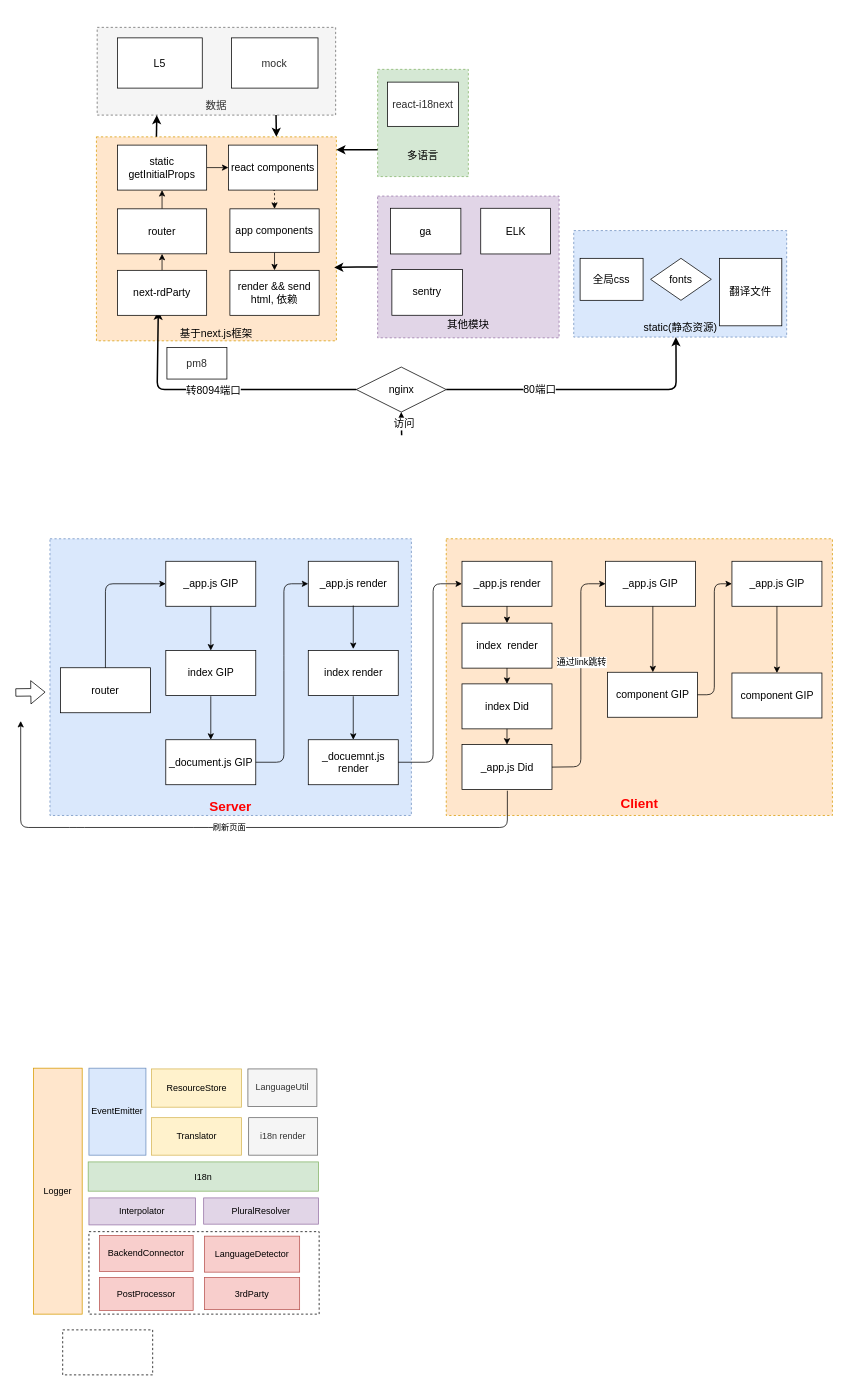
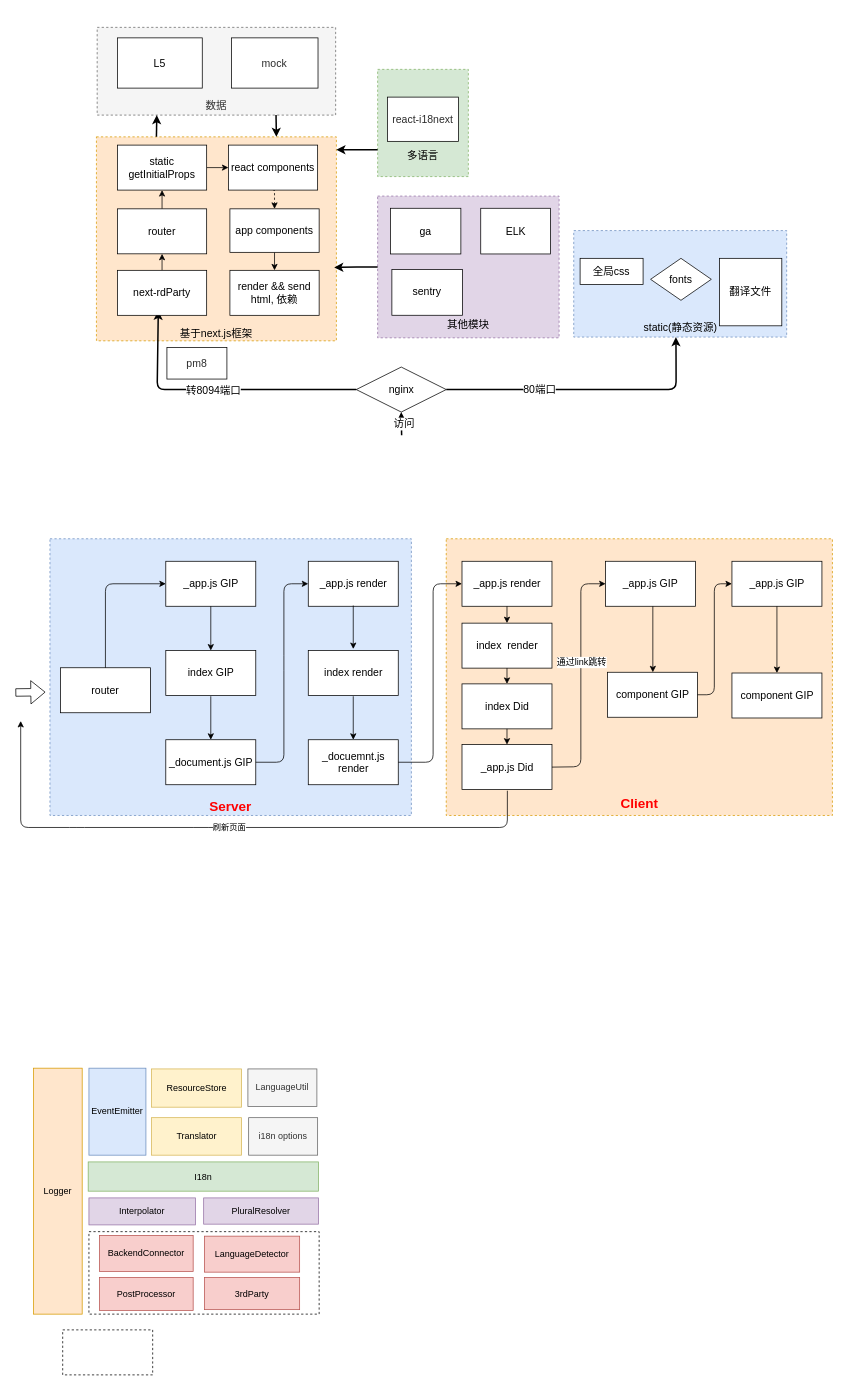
- <mxCell id="81" value="&lt;font color=&quot;#2b2b2b&quot;&gt;&lt;span style=&quot;font-size: 14px ; white-space: pre-wrap ; background-color: rgb(255 , 255 , 255)&quot;&gt;react-i18next&lt;/span&gt;&lt;/font&gt;" style="rounded=0;whiteSpace=wrap;html=1;" parent="79" vertex="1"><mxGeometry x="13" y="17" width="95" height="59" as="geometry" /></mxCell>
+ <mxCell id="81" value="&lt;font color=&quot;#2b2b2b&quot;&gt;&lt;span style=&quot;font-size: 14px ; white-space: pre-wrap ; background-color: rgb(255 , 255 , 255)&quot;&gt;react-i18next&lt;/span&gt;&lt;/font&gt;" style="rounded=0;whiteSpace=wrap;html=1;" parent="79" vertex="1"><mxGeometry x="13" y="37" width="95" height="59" as="geometry" /></mxCell>
- <mxCell id="8" value="&lt;font style=&quot;font-size: 14px&quot;&gt;全局css&lt;/font&gt;" style="rounded=0;whiteSpace=wrap;html=1;" parent="1" vertex="1"><mxGeometry x="773" y="344" width="84" height="56" as="geometry" /></mxCell>
+ <mxCell id="8" value="&lt;font style=&quot;font-size: 14px&quot;&gt;全局css&lt;/font&gt;" style="rounded=0;whiteSpace=wrap;html=1;" parent="1" vertex="1"><mxGeometry x="773" y="344" width="84" height="35" as="geometry" /></mxCell>
- <mxCell id="54" value="i18n render" style="rounded=0;whiteSpace=wrap;html=1;fillColor=#f5f5f5;strokeColor=#666666;fontColor=#333333;" parent="1" vertex="1"><mxGeometry x="331" y="1490" width="92" height="50" as="geometry" /></mxCell>
+ <mxCell id="54" value="i18n options" style="rounded=0;whiteSpace=wrap;html=1;fillColor=#f5f5f5;strokeColor=#666666;fontColor=#333333;" parent="1" vertex="1"><mxGeometry x="331" y="1490" width="92" height="50" as="geometry" /></mxCell>
